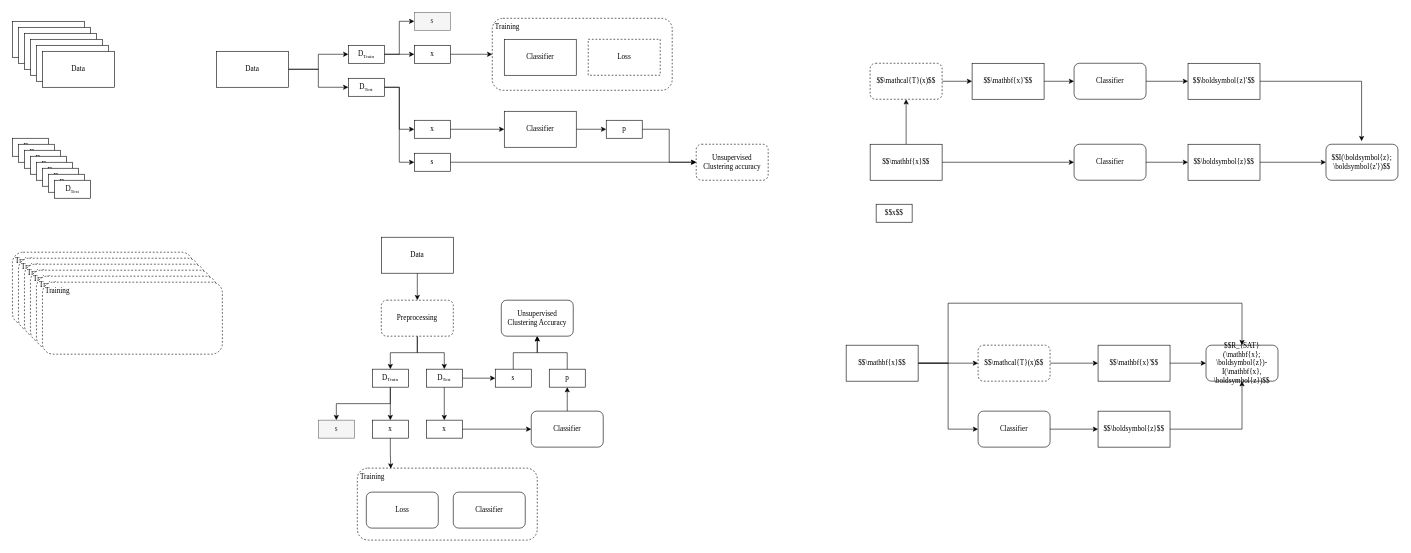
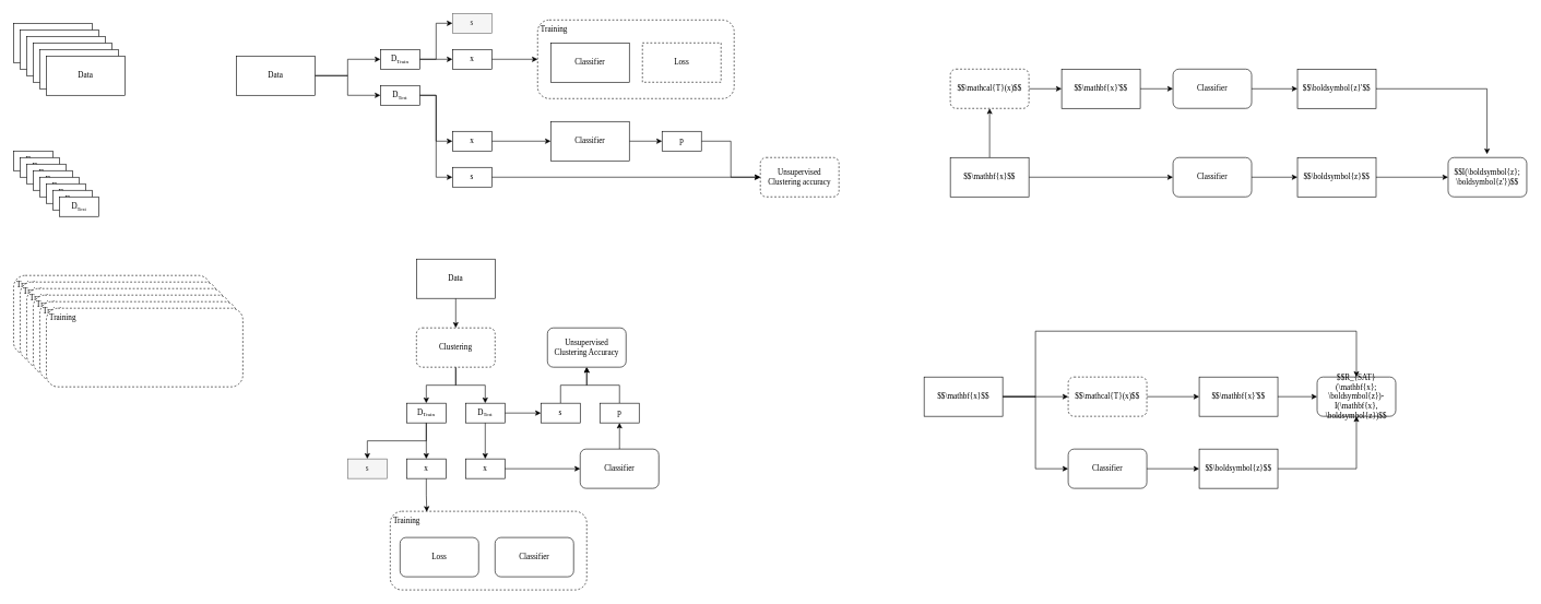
- <mxCell id="101" value="$$x$$" style="rounded=0;whiteSpace=wrap;html=1;fontFamily=Times New Roman;" vertex="1" parent="1"><mxGeometry x="1460" y="340" width="60" height="30" as="geometry" /></mxCell>
- <mxCell id="39" value="Preprocessing" style="rounded=1;whiteSpace=wrap;html=1;fontFamily=Times New Roman;dashed=1;" parent="1" vertex="1"><mxGeometry x="635" y="500" width="120" height="60" as="geometry" /></mxCell>
+ <mxCell id="39" value="Clustering" style="rounded=1;whiteSpace=wrap;html=1;fontFamily=Times New Roman;dashed=1;" parent="1" vertex="1"><mxGeometry x="635" y="500" width="120" height="60" as="geometry" /></mxCell>
